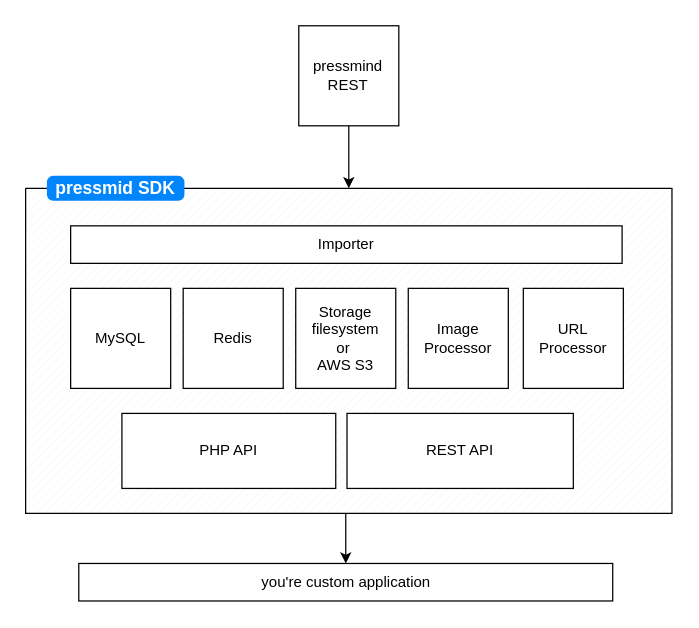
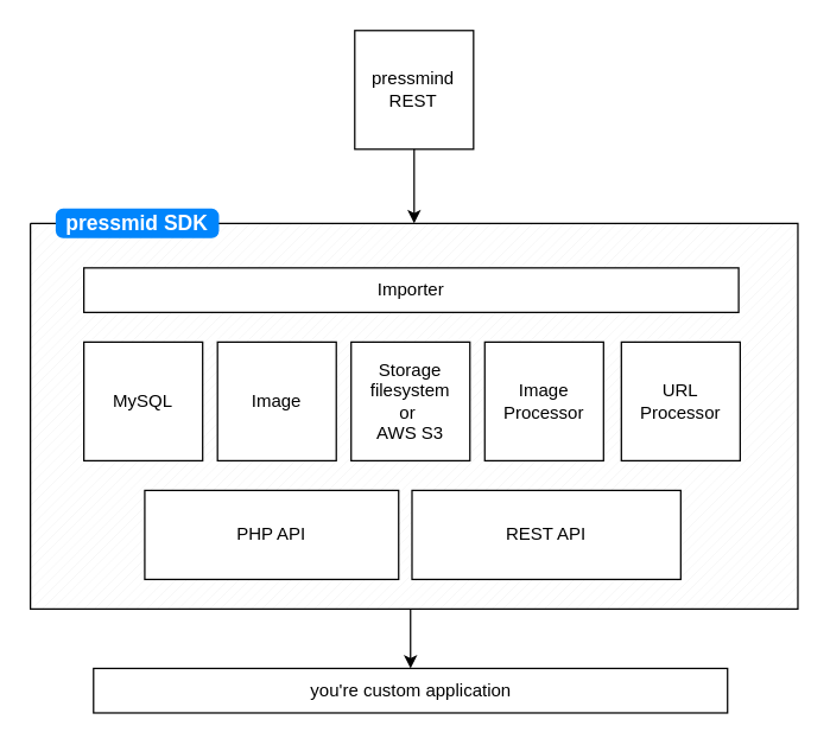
- <mxCell id="5" value="Redis" style="whiteSpace=wrap;html=1;aspect=fixed;" vertex="1" parent="1"><mxGeometry x="146" y="230" width="80" height="80" as="geometry" /></mxCell>
+ <mxCell id="5" value="Image" style="whiteSpace=wrap;html=1;aspect=fixed;" vertex="1" parent="1"><mxGeometry x="146" y="230" width="80" height="80" as="geometry" /></mxCell>
